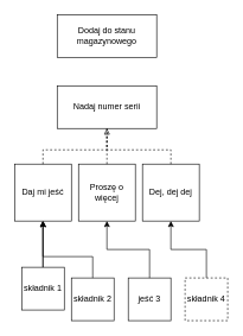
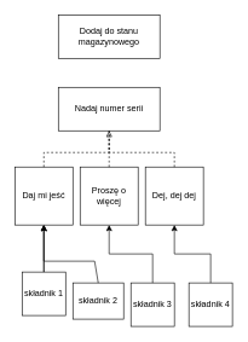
- <mxCell id="9" value="składnik 2" style="whiteSpace=wrap;html=1;aspect=fixed;" vertex="1" parent="1"><mxGeometry x="100" y="390" width="60" height="60" as="geometry" /></mxCell>
+ <mxCell id="9" value="składnik 2" style="whiteSpace=wrap;html=1;aspect=fixed;" vertex="1" parent="1"><mxGeometry x="100" y="390" width="70" height="50" as="geometry" /></mxCell>
- <mxCell id="10" value="jeść 3" style="whiteSpace=wrap;html=1;aspect=fixed;" vertex="1" parent="1"><mxGeometry x="180" y="390" width="60" height="60" as="geometry" /></mxCell>
+ <mxCell id="10" value="składnik 3" style="whiteSpace=wrap;html=1;aspect=fixed;" vertex="1" parent="1"><mxGeometry x="180" y="390" width="60" height="60" as="geometry" /></mxCell>
- <mxCell id="11" value="składnik 4" style="whiteSpace=wrap;html=1;aspect=fixed;dashed=1;" vertex="1" parent="1"><mxGeometry x="260" y="390" width="60" height="60" as="geometry" /></mxCell>
+ <mxCell id="11" value="składnik 4" style="whiteSpace=wrap;html=1;aspect=fixed;" vertex="1" parent="1"><mxGeometry x="260" y="390" width="60" height="60" as="geometry" /></mxCell>
